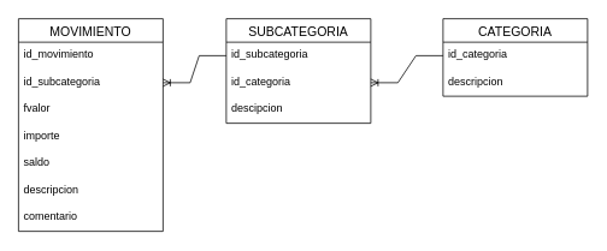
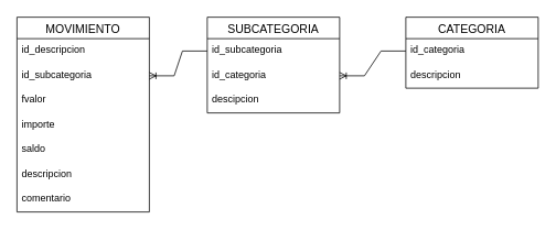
- <mxCell id="3" value="id_movimiento" style="text;strokeColor=none;fillColor=none;spacingLeft=4;spacingRight=4;overflow=hidden;rotatable=0;points=[[0,0.5],[1,0.5]];portConstraint=eastwest;fontSize=12;" vertex="1" parent="2"><mxGeometry y="26" width="160" height="30" as="geometry" /></mxCell>
+ <mxCell id="3" value="id_descripcion" style="text;strokeColor=none;fillColor=none;spacingLeft=4;spacingRight=4;overflow=hidden;rotatable=0;points=[[0,0.5],[1,0.5]];portConstraint=eastwest;fontSize=12;" vertex="1" parent="2"><mxGeometry y="26" width="160" height="30" as="geometry" /></mxCell>
